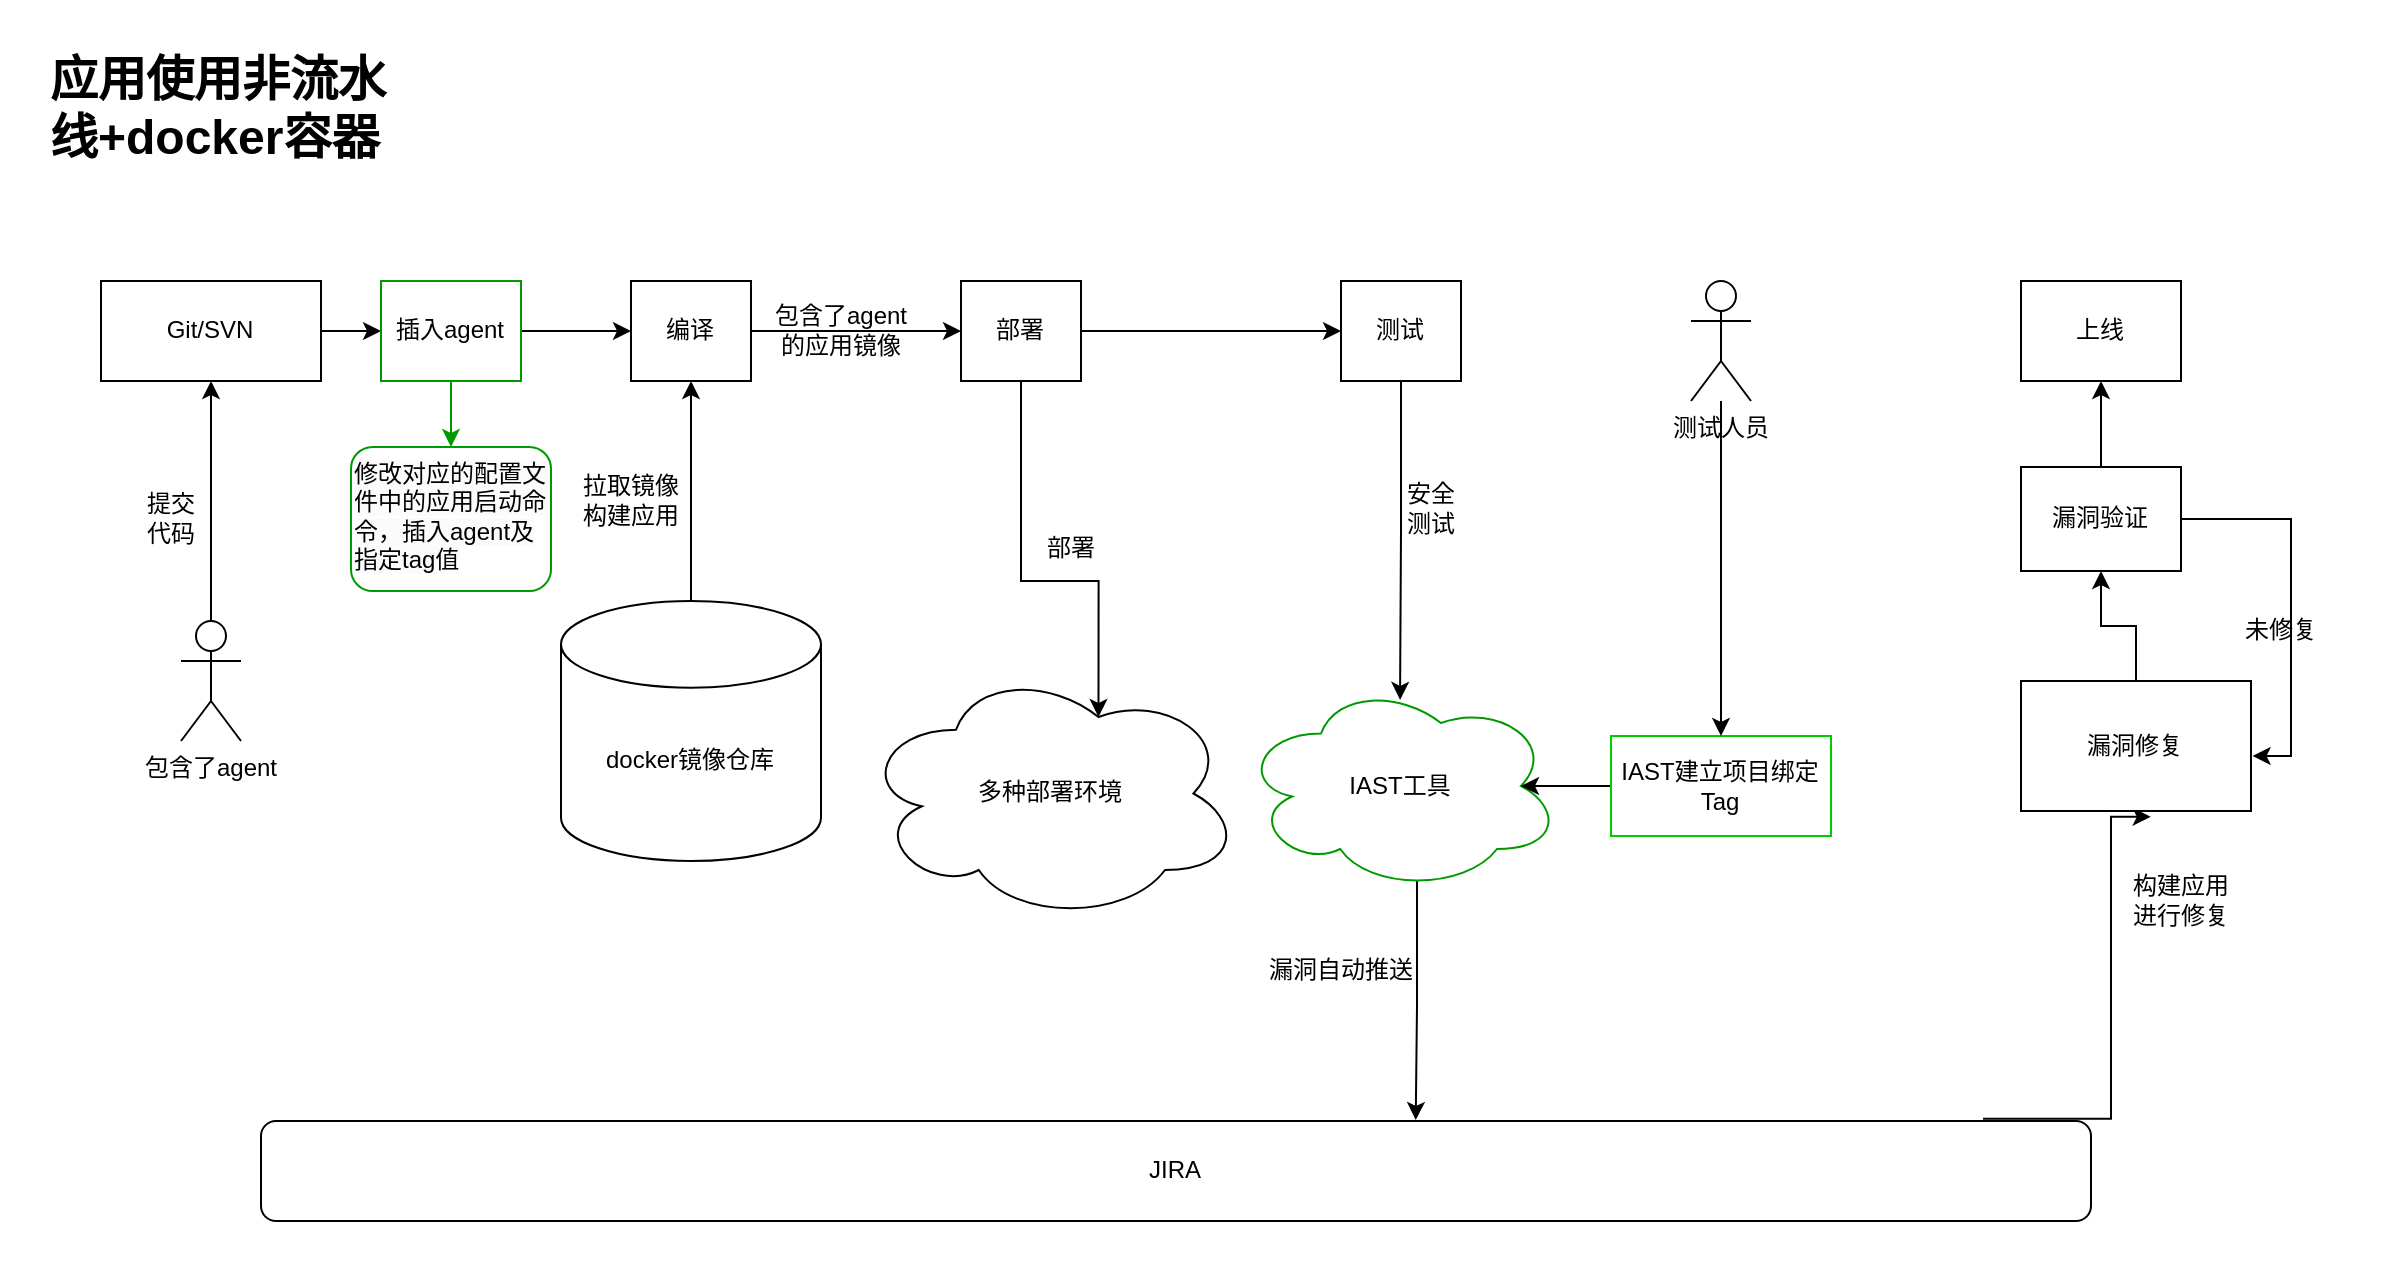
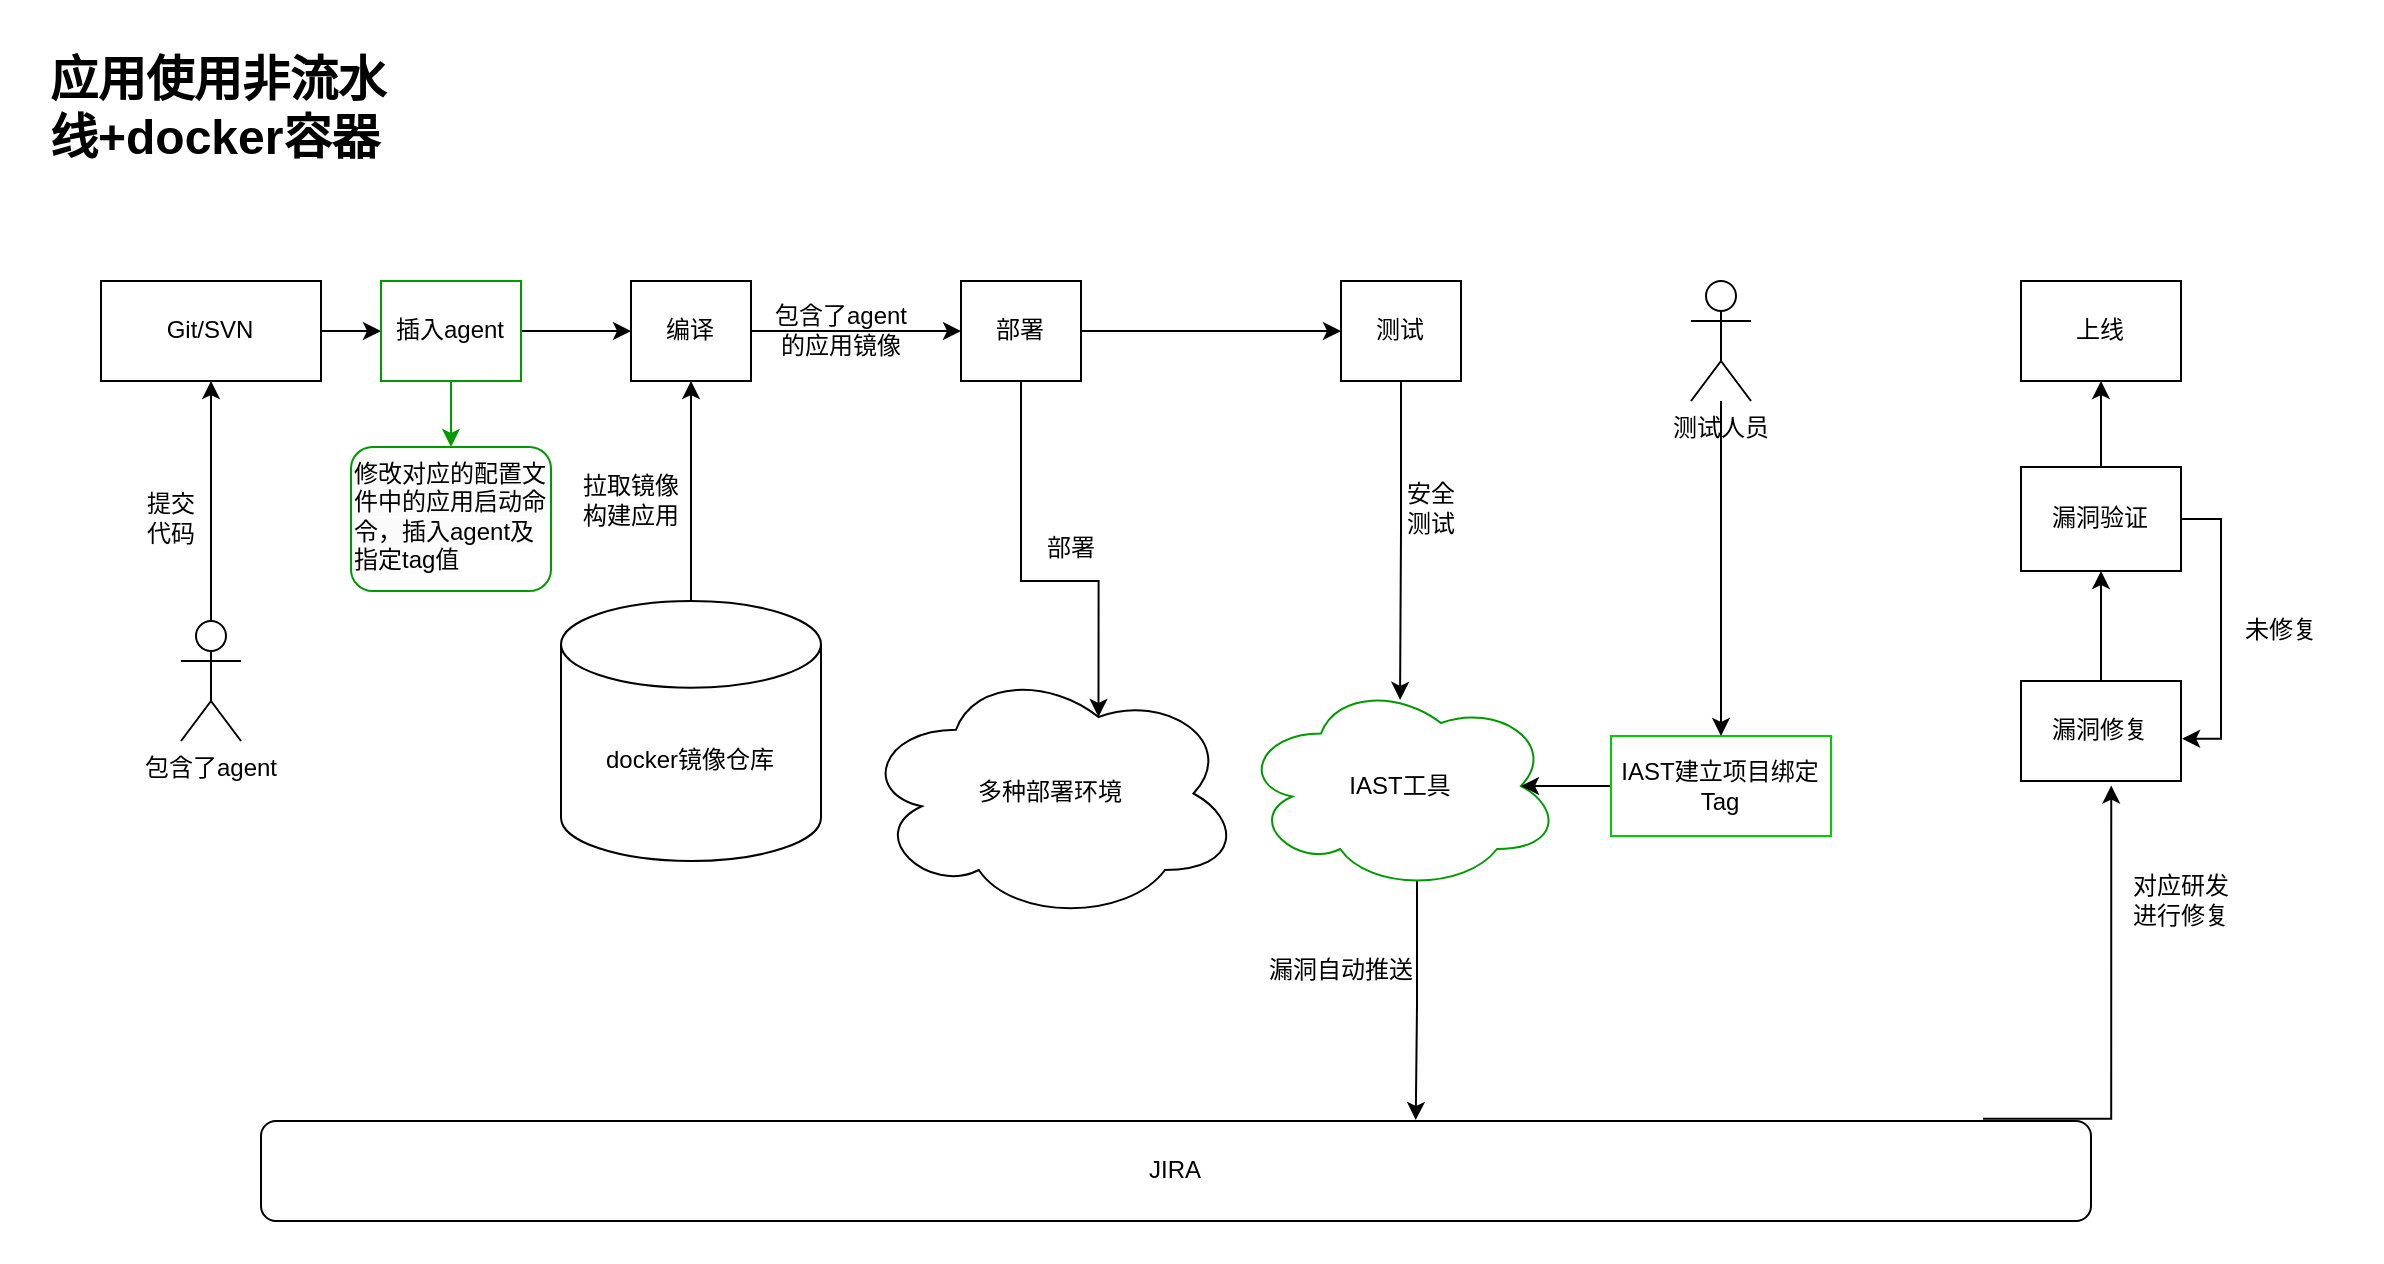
- <mxCell id="30" value="漏洞修复" style="whiteSpace=wrap;html=1;" vertex="1" parent="1"><mxGeometry x="1010" y="340" width="115" height="65" as="geometry" /></mxCell>
+ <mxCell id="30" value="漏洞修复" style="whiteSpace=wrap;html=1;" vertex="1" parent="1"><mxGeometry x="1010" y="340" width="80" height="50" as="geometry" /></mxCell>
- <mxCell id="31" value="构建应用&lt;br&gt;进行修复" style="text;html=1;align=center;verticalAlign=middle;resizable=0;points=[];autosize=1;strokeColor=none;fillColor=none;" vertex="1" parent="1"><mxGeometry x="1055" y="430" width="70" height="40" as="geometry" /></mxCell>
+ <mxCell id="31" value="对应研发&lt;br&gt;进行修复" style="text;html=1;align=center;verticalAlign=middle;resizable=0;points=[];autosize=1;strokeColor=none;fillColor=none;" vertex="1" parent="1"><mxGeometry x="1055" y="430" width="70" height="40" as="geometry" /></mxCell>
